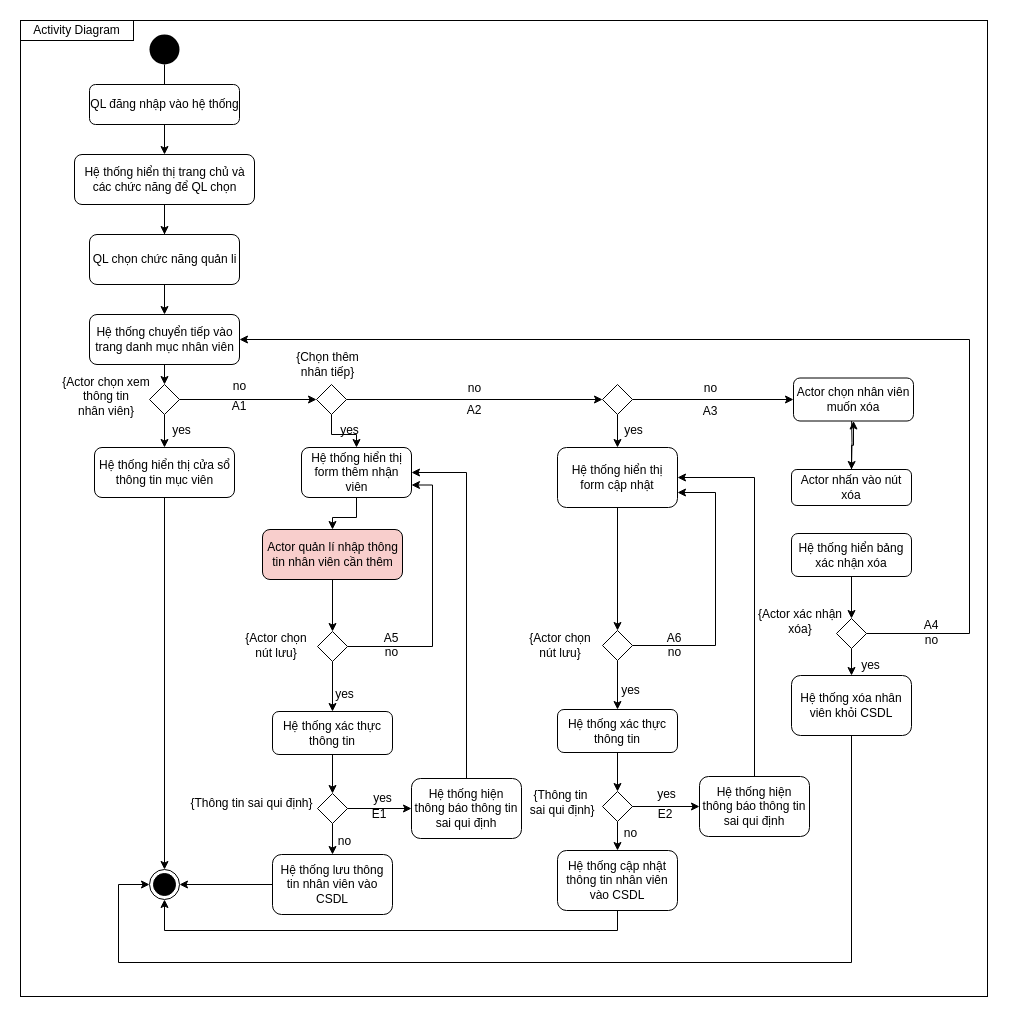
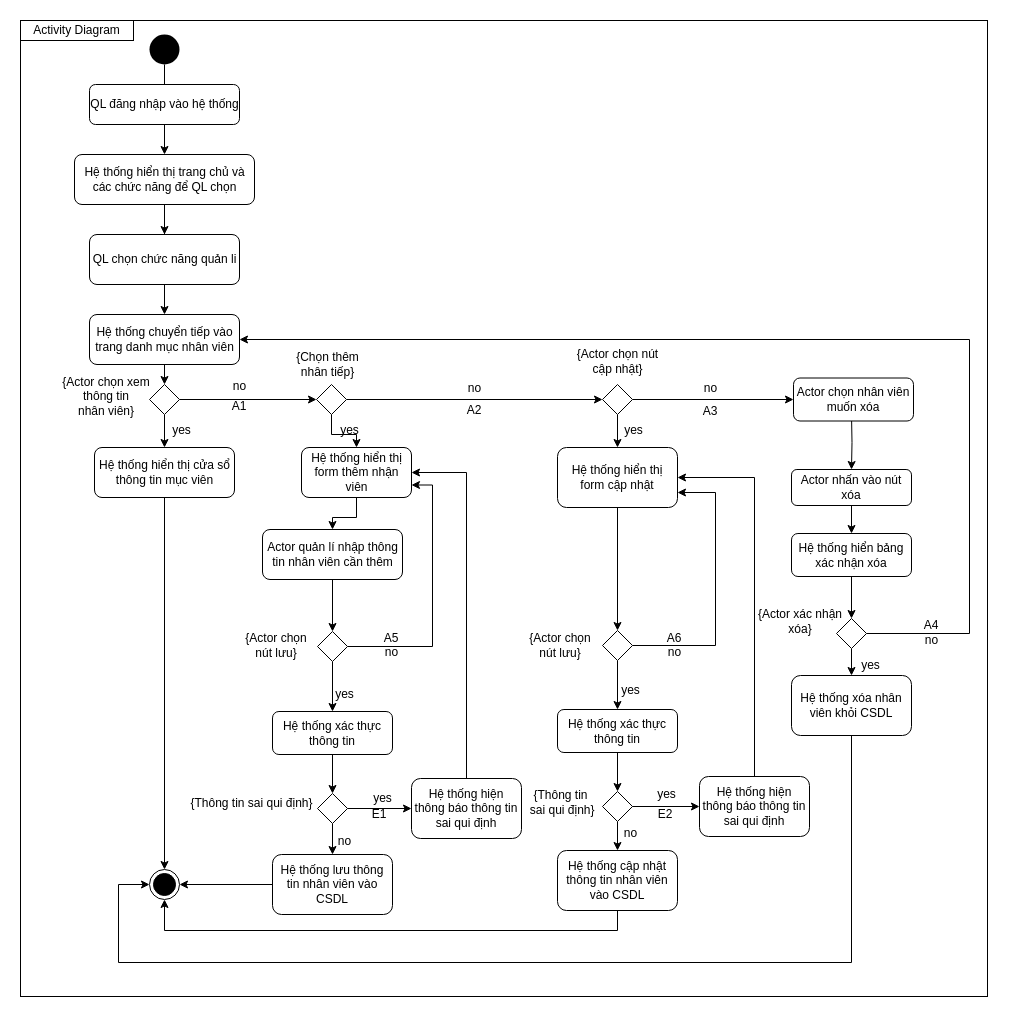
+ <mxCell id="51" value="{Actor chọn nút cập nhật}" style="text;html=1;strokeColor=none;fillColor=none;align=center;verticalAlign=middle;whiteSpace=wrap;rounded=0;glass=0;" parent="1" vertex="1"><mxGeometry x="569.5" y="351" width="95" height="20" as="geometry" /></mxCell>
- <mxCell id="63" value="" style="edgeStyle=orthogonalEdgeStyle;rounded=0;orthogonalLoop=1;jettySize=auto;html=1;" parent="1" source="64" target="74" edge="1"><mxGeometry relative="1" as="geometry" /></mxCell>
+ <mxCell id="63" value="" style="edgeStyle=orthogonalEdgeStyle;rounded=0;orthogonalLoop=1;jettySize=auto;html=1;" parent="1" source="64" target="66" edge="1"><mxGeometry relative="1" as="geometry" /></mxCell>
- <mxCell id="25" value="Actor quản lí nhập thông&lt;br&gt;tin nhân viên cần thêm" style="html=1;rounded=1;fillColor=#f8cecc;" parent="1" vertex="1"><mxGeometry x="262" y="529" width="140" height="50" as="geometry" /></mxCell>
+ <mxCell id="25" value="Actor quản lí nhập thông&lt;br&gt;tin nhân viên cần thêm" style="html=1;rounded=1;" parent="1" vertex="1"><mxGeometry x="262" y="529" width="140" height="50" as="geometry" /></mxCell>
